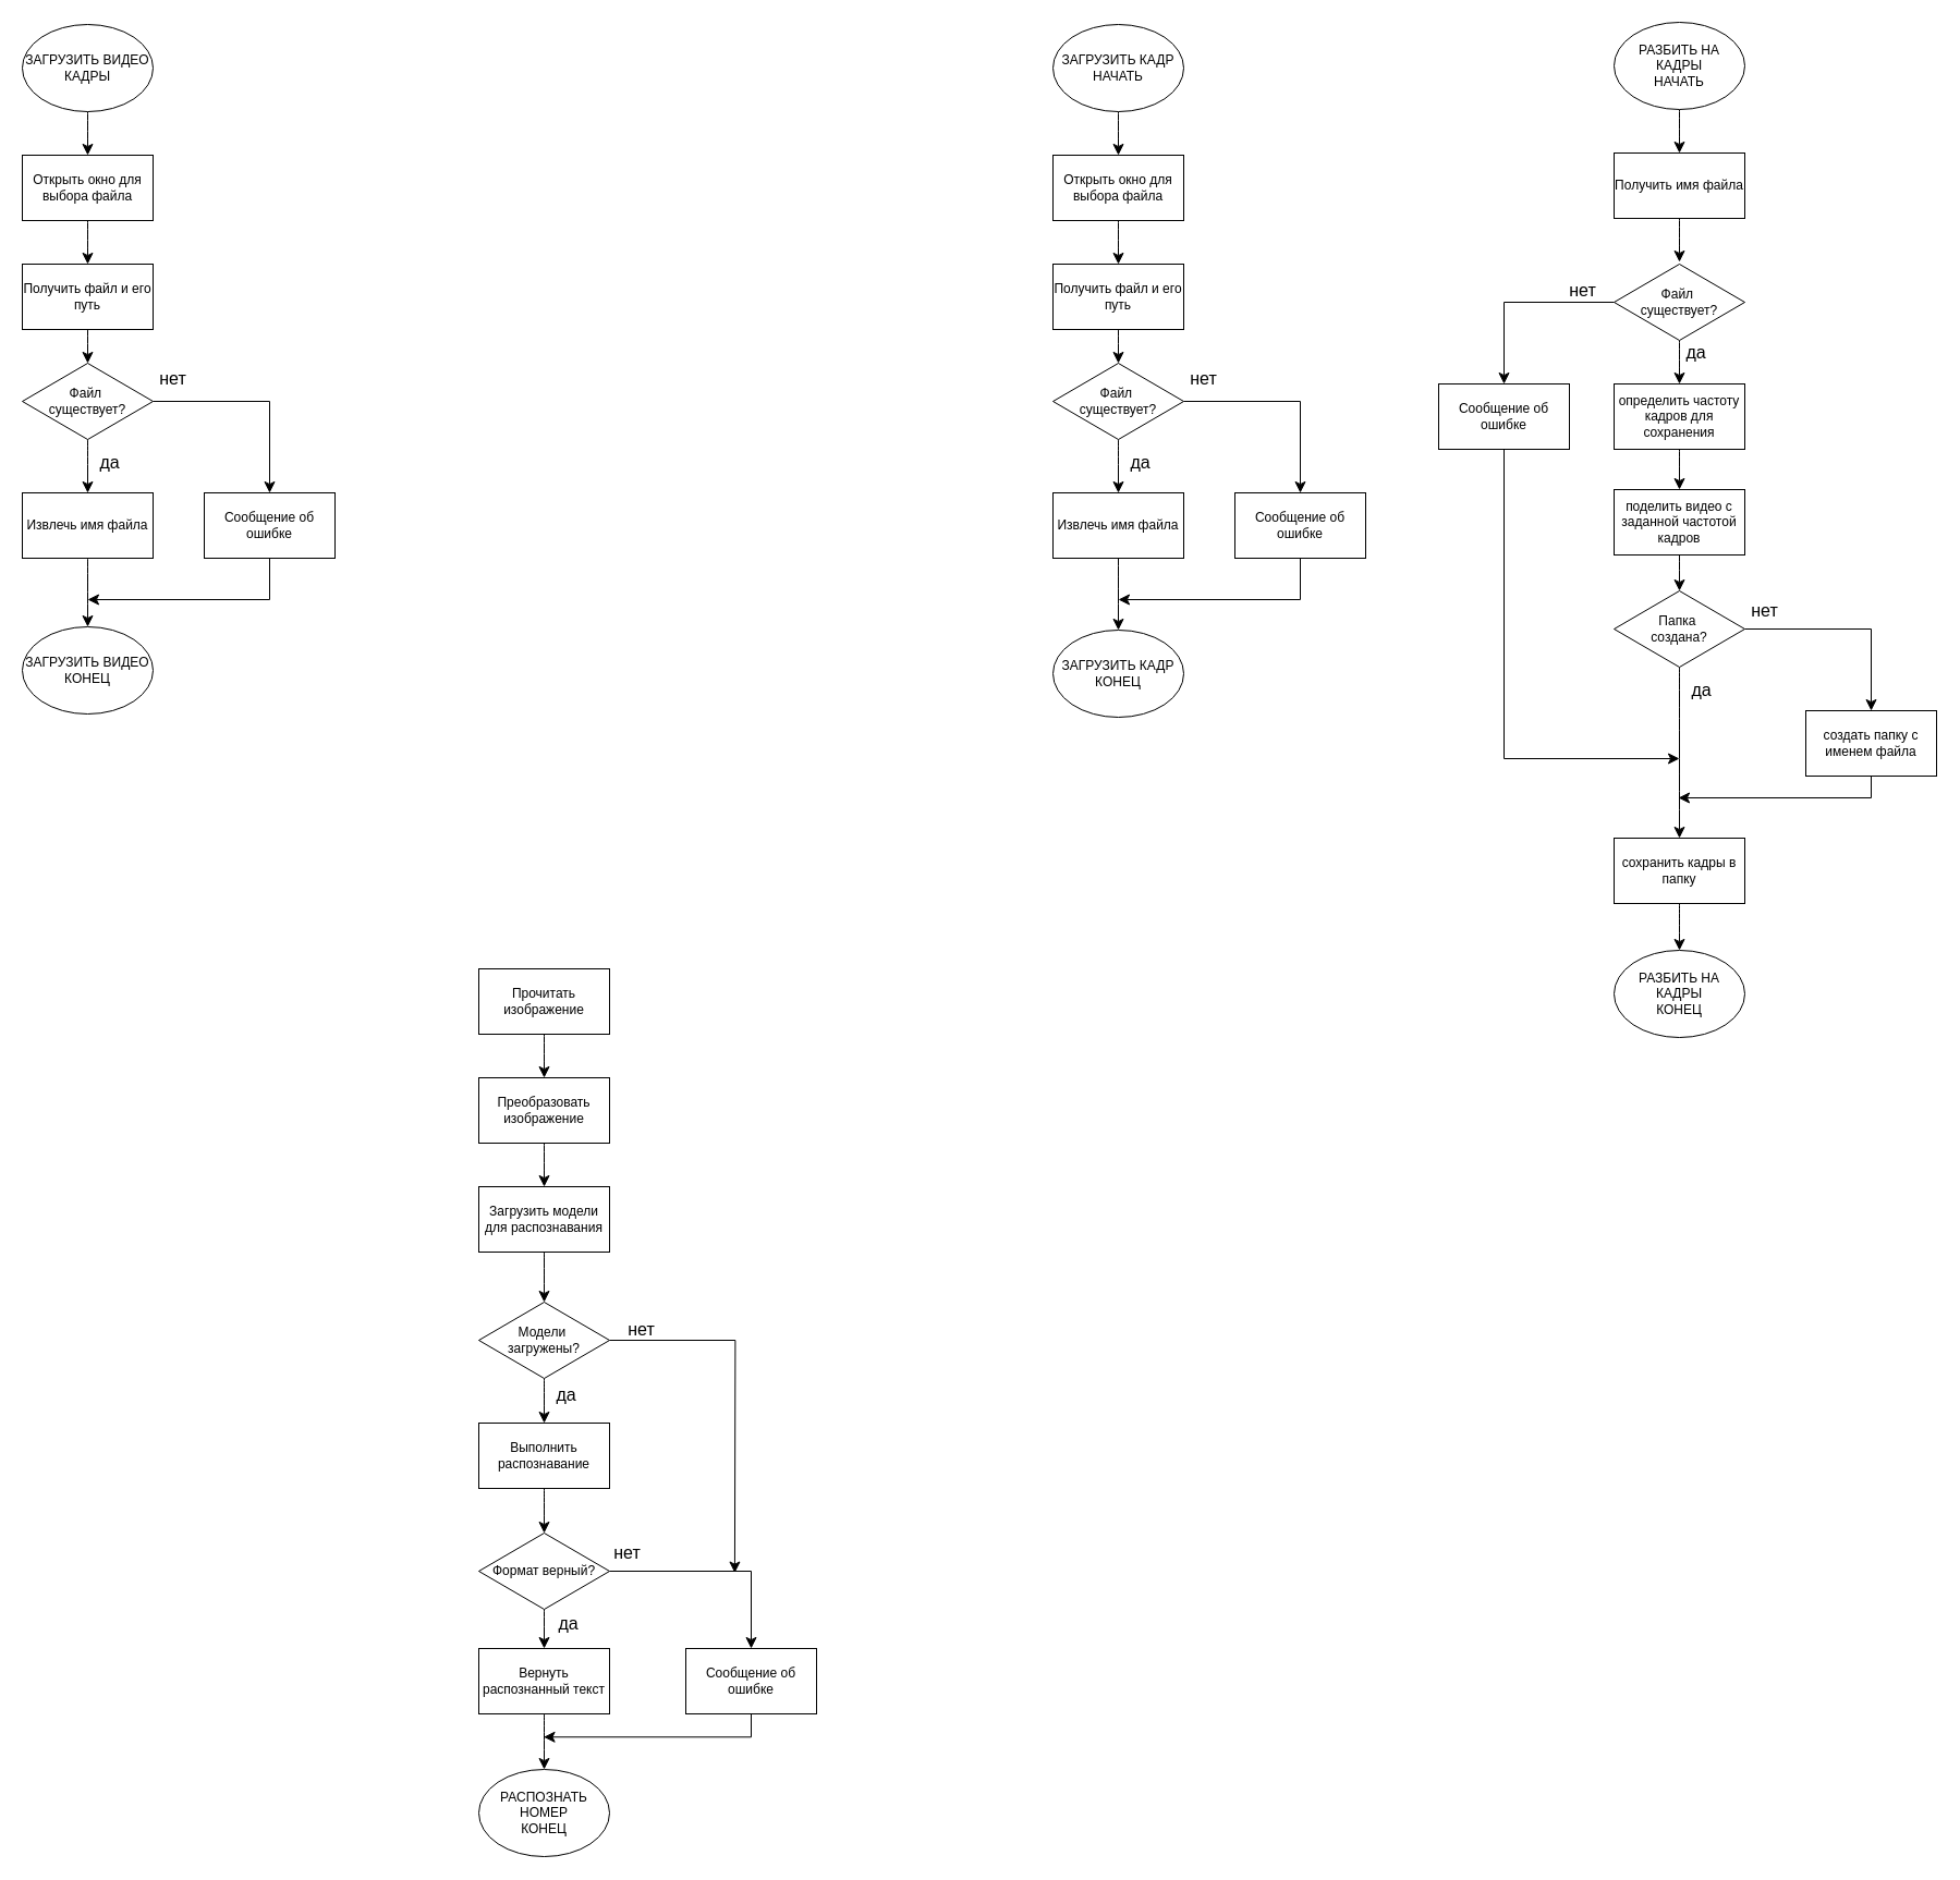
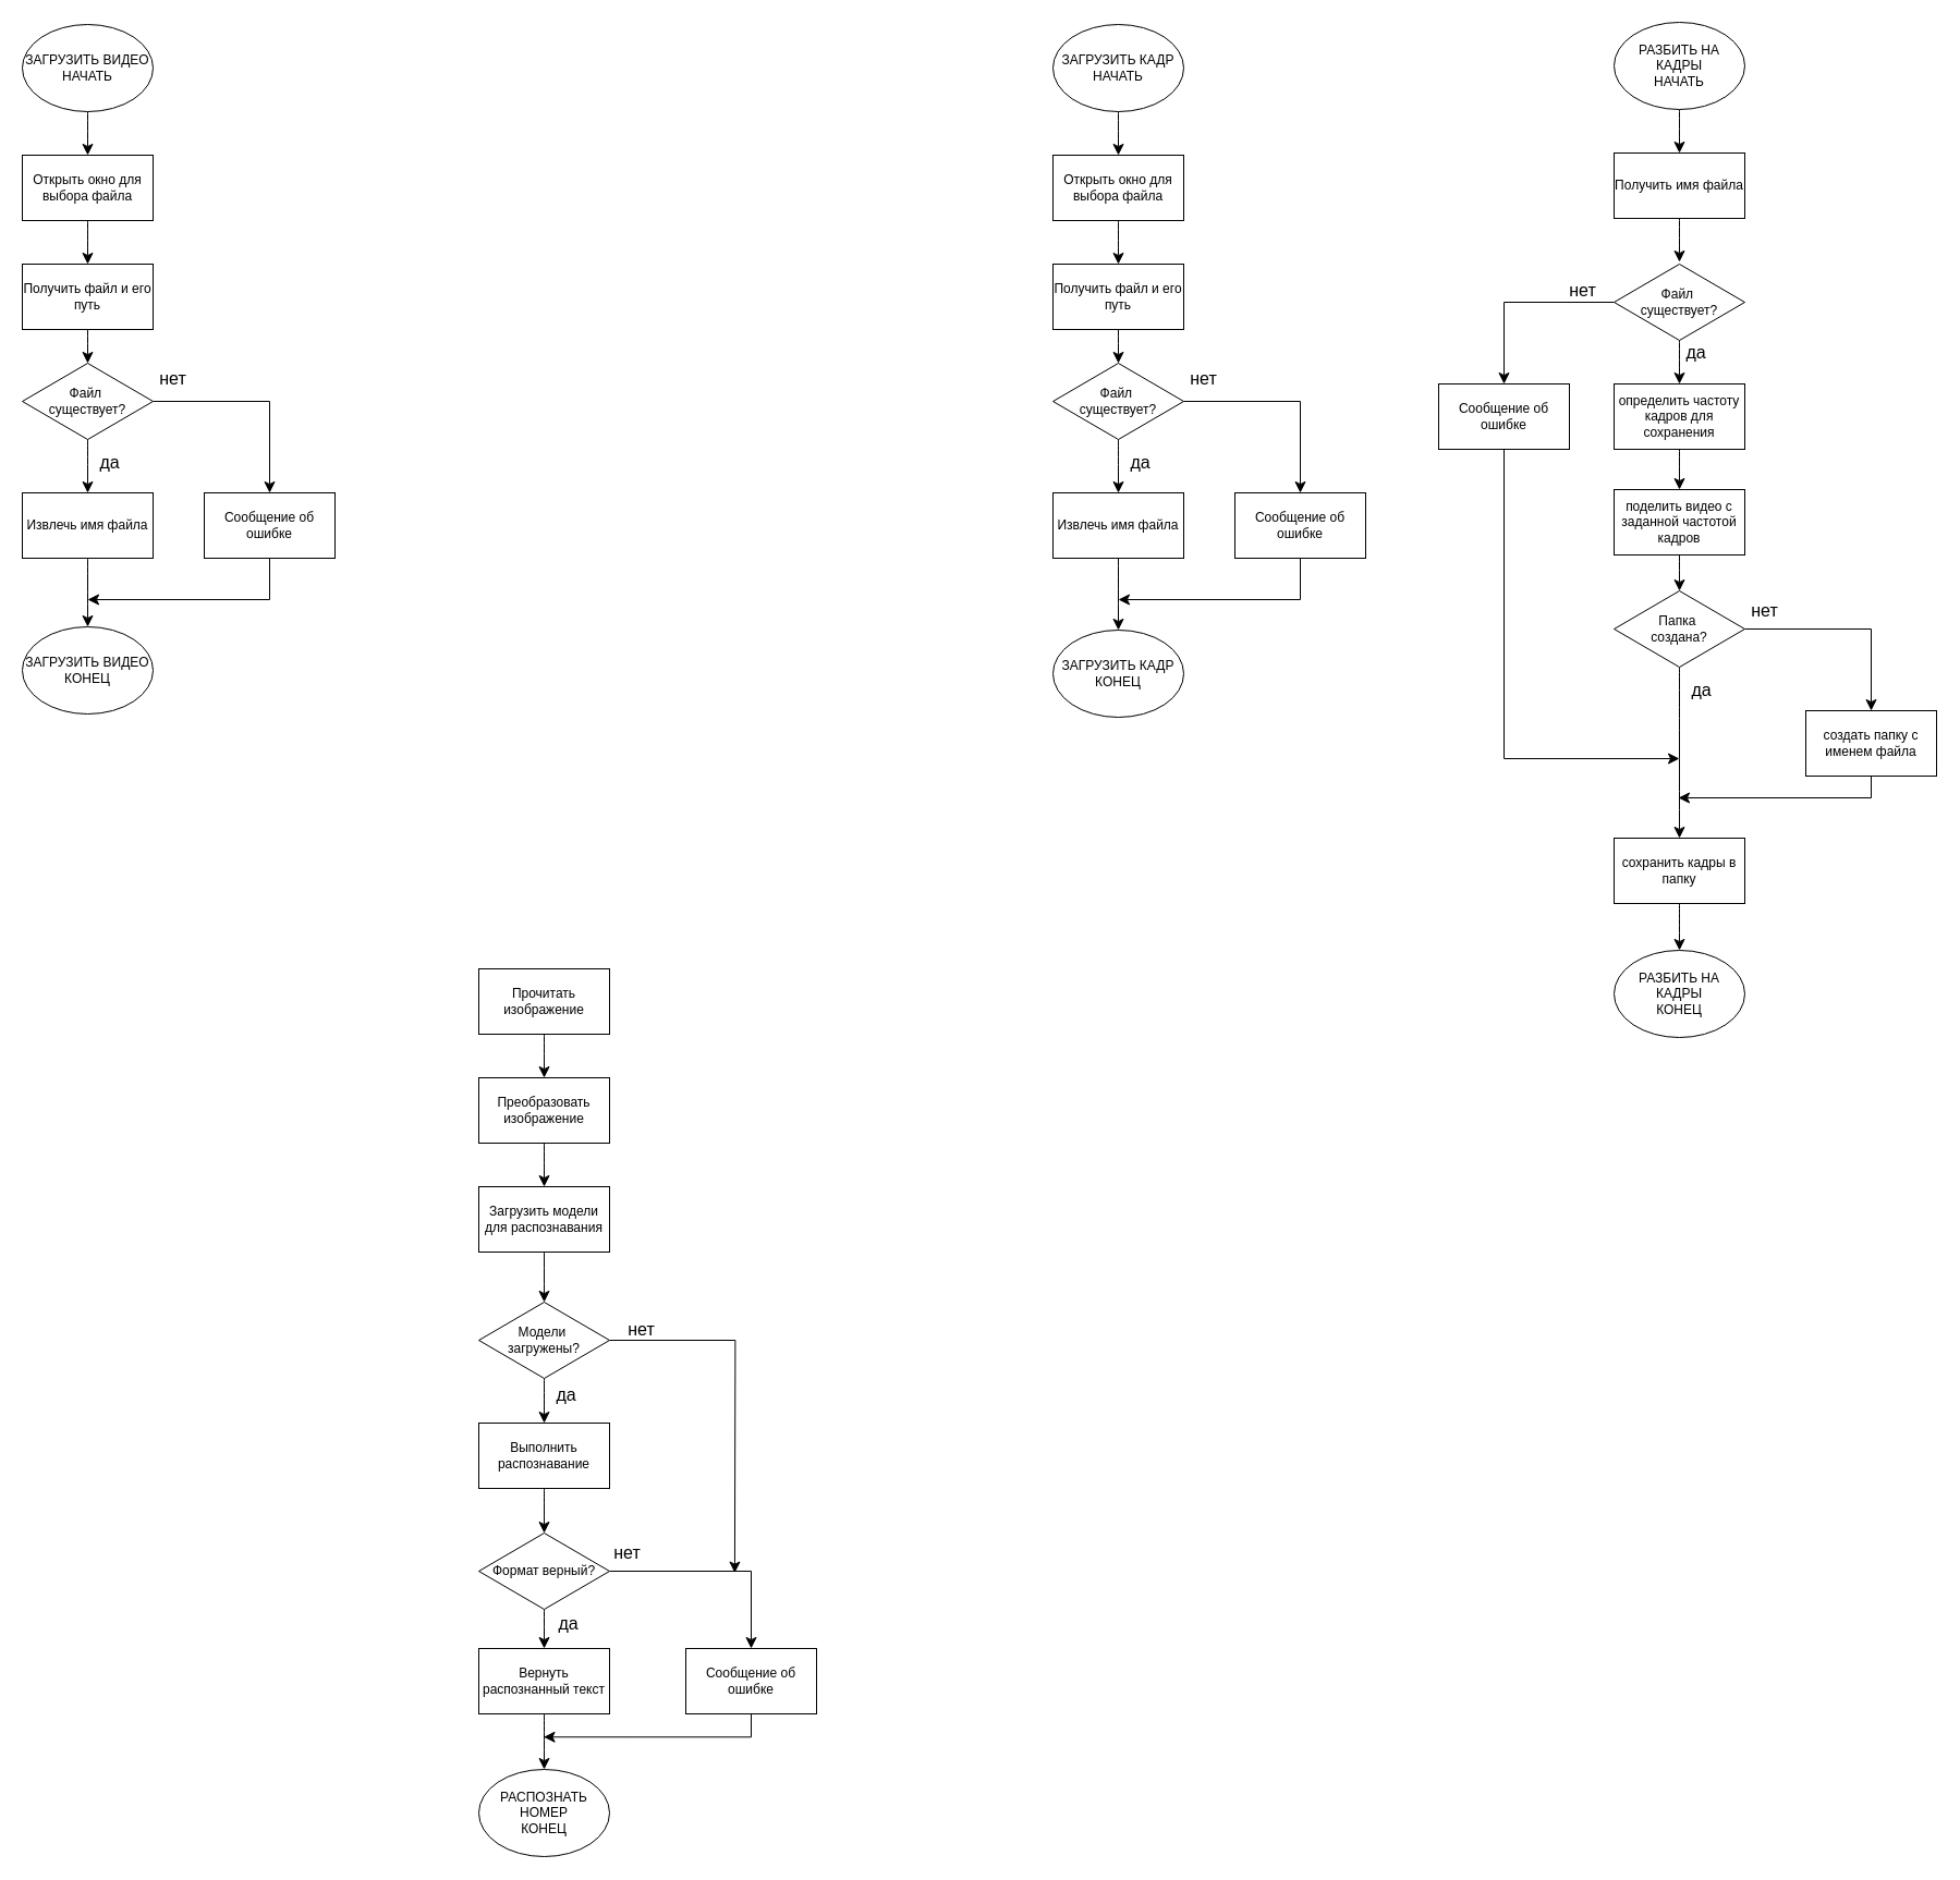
- <mxCell id="3" value="&lt;div&gt;ЗАГРУЗИТЬ ВИДЕО&lt;/div&gt;КАДРЫ" style="ellipse;whiteSpace=wrap;html=1;" parent="1" vertex="1"><mxGeometry x="20" y="22" width="120" height="80" as="geometry" /></mxCell>
+ <mxCell id="3" value="&lt;div&gt;ЗАГРУЗИТЬ ВИДЕО&lt;/div&gt;НАЧАТЬ" style="ellipse;whiteSpace=wrap;html=1;" parent="1" vertex="1"><mxGeometry x="20" y="22" width="120" height="80" as="geometry" /></mxCell>
